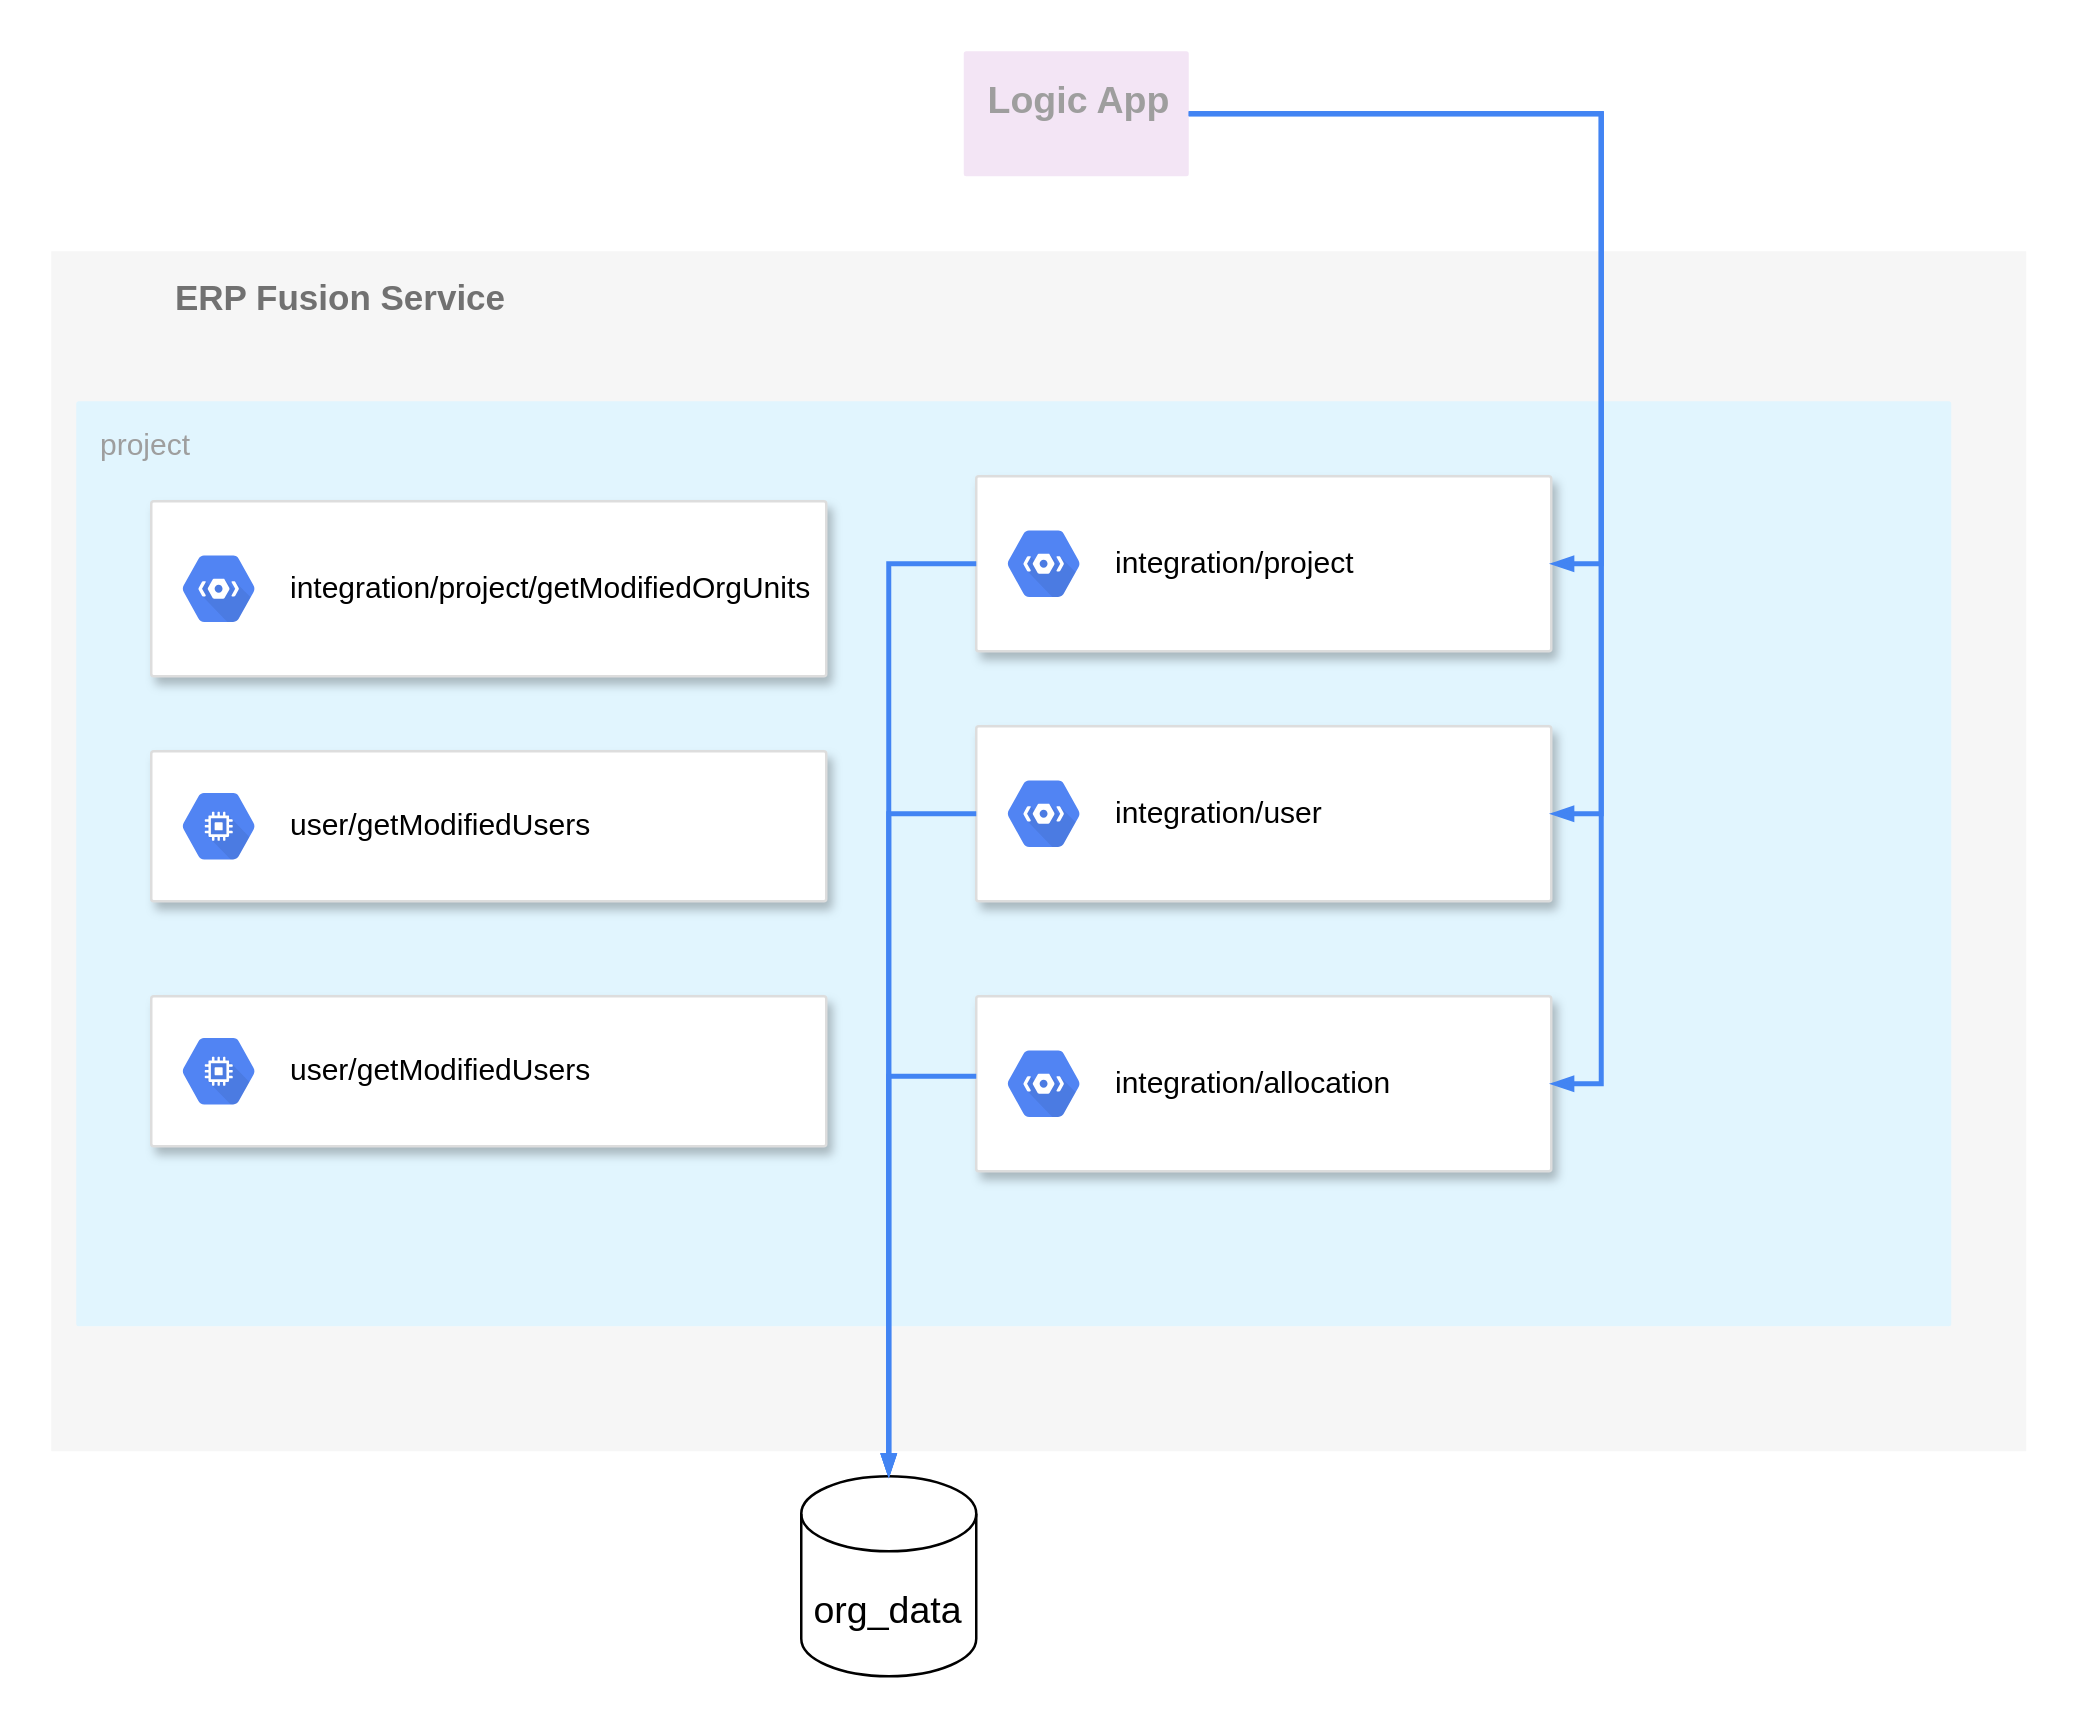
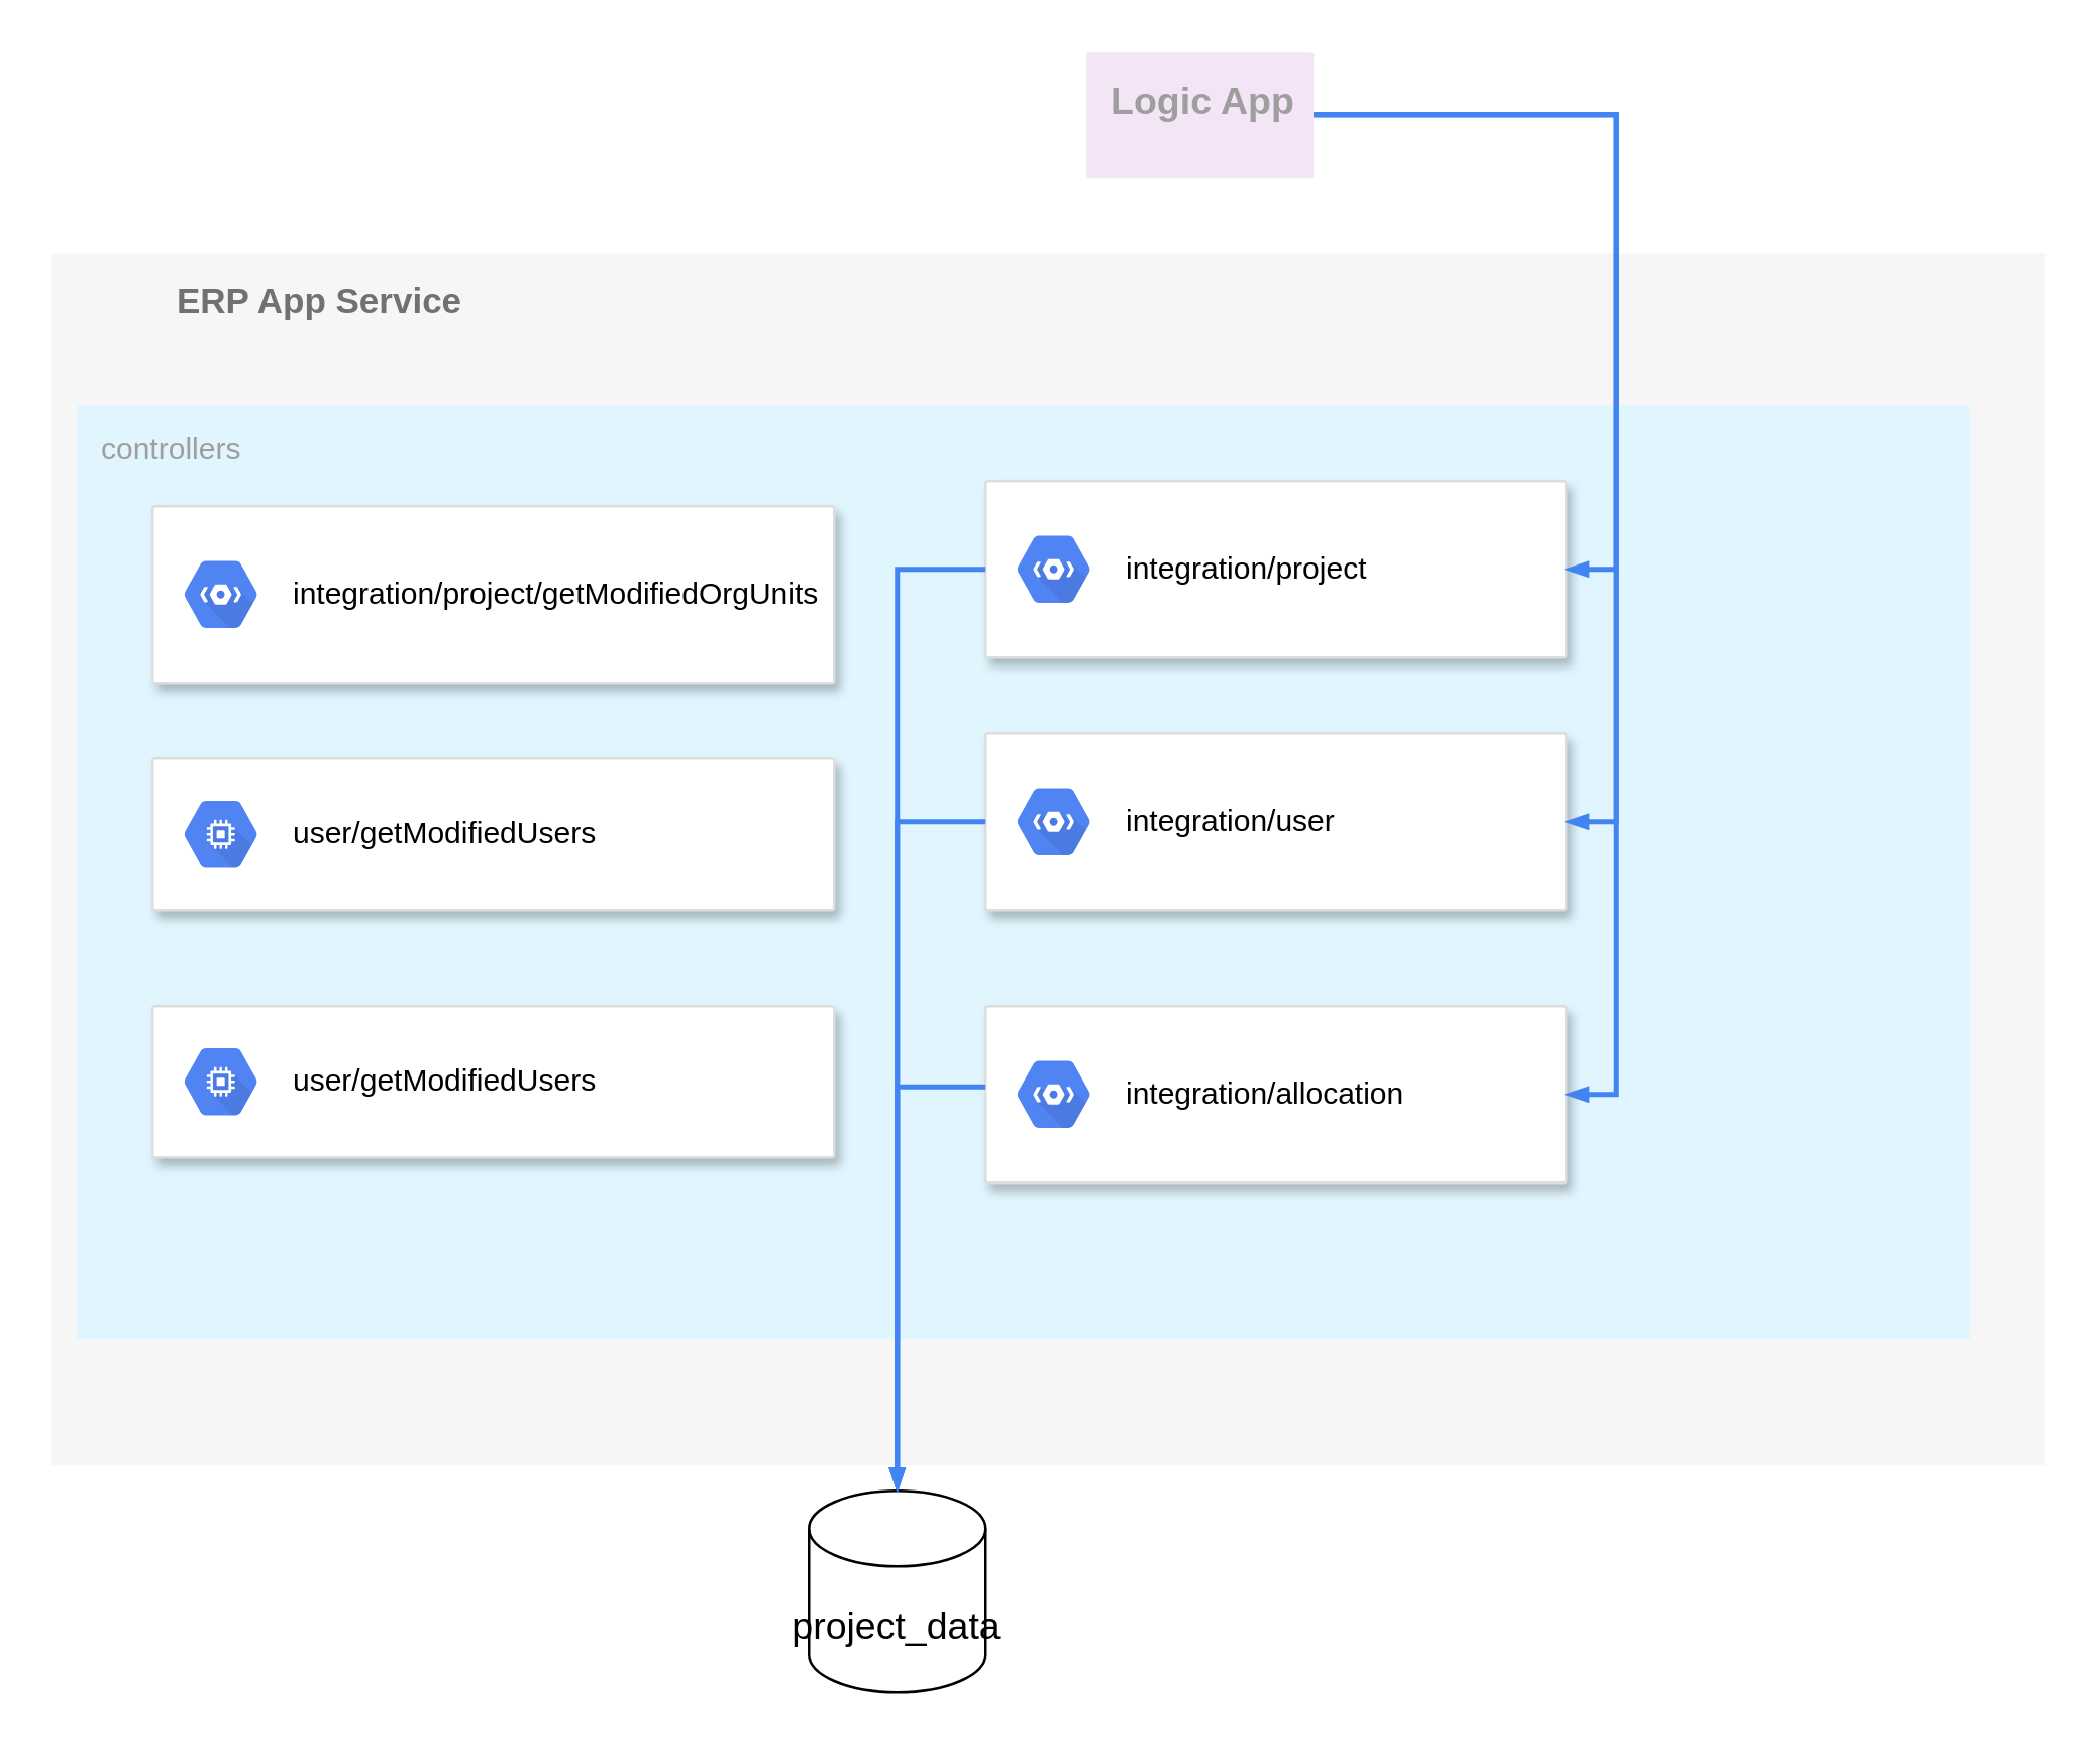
- <mxCell id="15" value="Logic App" style="rounded=1;absoluteArcSize=1;arcSize=2;html=1;strokeColor=none;gradientColor=none;shadow=0;dashed=0;strokeColor=none;fontSize=15;fontColor=#9E9E9E;align=left;verticalAlign=top;spacing=10;spacingTop=-4;fillColor=#F3E5F5;fontStyle=1" parent="1" vertex="1"><mxGeometry x="385" y="20" width="90" height="50" as="geometry" /></mxCell>
+ <mxCell id="15" value="Logic App" style="rounded=1;absoluteArcSize=1;arcSize=2;html=1;strokeColor=none;gradientColor=none;shadow=0;dashed=0;strokeColor=none;fontSize=15;fontColor=#9E9E9E;align=left;verticalAlign=top;spacing=10;spacingTop=-4;fillColor=#F3E5F5;fontStyle=1" parent="1" vertex="1"><mxGeometry x="430" y="20" width="90" height="50" as="geometry" /></mxCell>
- <mxCell id="2" value="&lt;b&gt;ERP Fusion Service&lt;/b&gt;" style="fillColor=#F6F6F6;strokeColor=none;shadow=0;gradientColor=none;fontSize=14;align=left;spacing=10;fontColor=#717171;9E9E9E;verticalAlign=top;spacingTop=-4;fontStyle=0;spacingLeft=40;html=1;" parent="1" vertex="1"><mxGeometry x="20" y="100" width="790" height="480" as="geometry" /></mxCell>
+ <mxCell id="2" value="&lt;b&gt;ERP App Service&lt;/b&gt;" style="fillColor=#F6F6F6;strokeColor=none;shadow=0;gradientColor=none;fontSize=14;align=left;spacing=10;fontColor=#717171;9E9E9E;verticalAlign=top;spacingTop=-4;fontStyle=0;spacingLeft=40;html=1;" parent="1" vertex="1"><mxGeometry x="20" y="100" width="790" height="480" as="geometry" /></mxCell>
- <mxCell id="3" value="project" style="rounded=1;absoluteArcSize=1;arcSize=2;html=1;strokeColor=none;gradientColor=none;shadow=0;dashed=0;strokeColor=none;fontSize=12;fontColor=#9E9E9E;align=left;verticalAlign=top;spacing=10;spacingTop=-4;fillColor=#E1F5FE;" parent="2" vertex="1"><mxGeometry x="10" y="60" width="750" height="370" as="geometry" /></mxCell>
+ <mxCell id="3" value="controllers" style="rounded=1;absoluteArcSize=1;arcSize=2;html=1;strokeColor=none;gradientColor=none;shadow=0;dashed=0;strokeColor=none;fontSize=12;fontColor=#9E9E9E;align=left;verticalAlign=top;spacing=10;spacingTop=-4;fillColor=#E1F5FE;" parent="2" vertex="1"><mxGeometry x="10" y="60" width="750" height="370" as="geometry" /></mxCell>
- <mxCell id="21" value="org_data" style="shape=cylinder3;whiteSpace=wrap;html=1;boundedLbl=1;backgroundOutline=1;size=15;fontSize=15;" vertex="1" parent="1"><mxGeometry x="320" y="590" width="70" height="80" as="geometry" /></mxCell>
+ <mxCell id="21" value="project_data" style="shape=cylinder3;whiteSpace=wrap;html=1;boundedLbl=1;backgroundOutline=1;size=15;fontSize=15;" vertex="1" parent="1"><mxGeometry x="320" y="590" width="70" height="80" as="geometry" /></mxCell>
